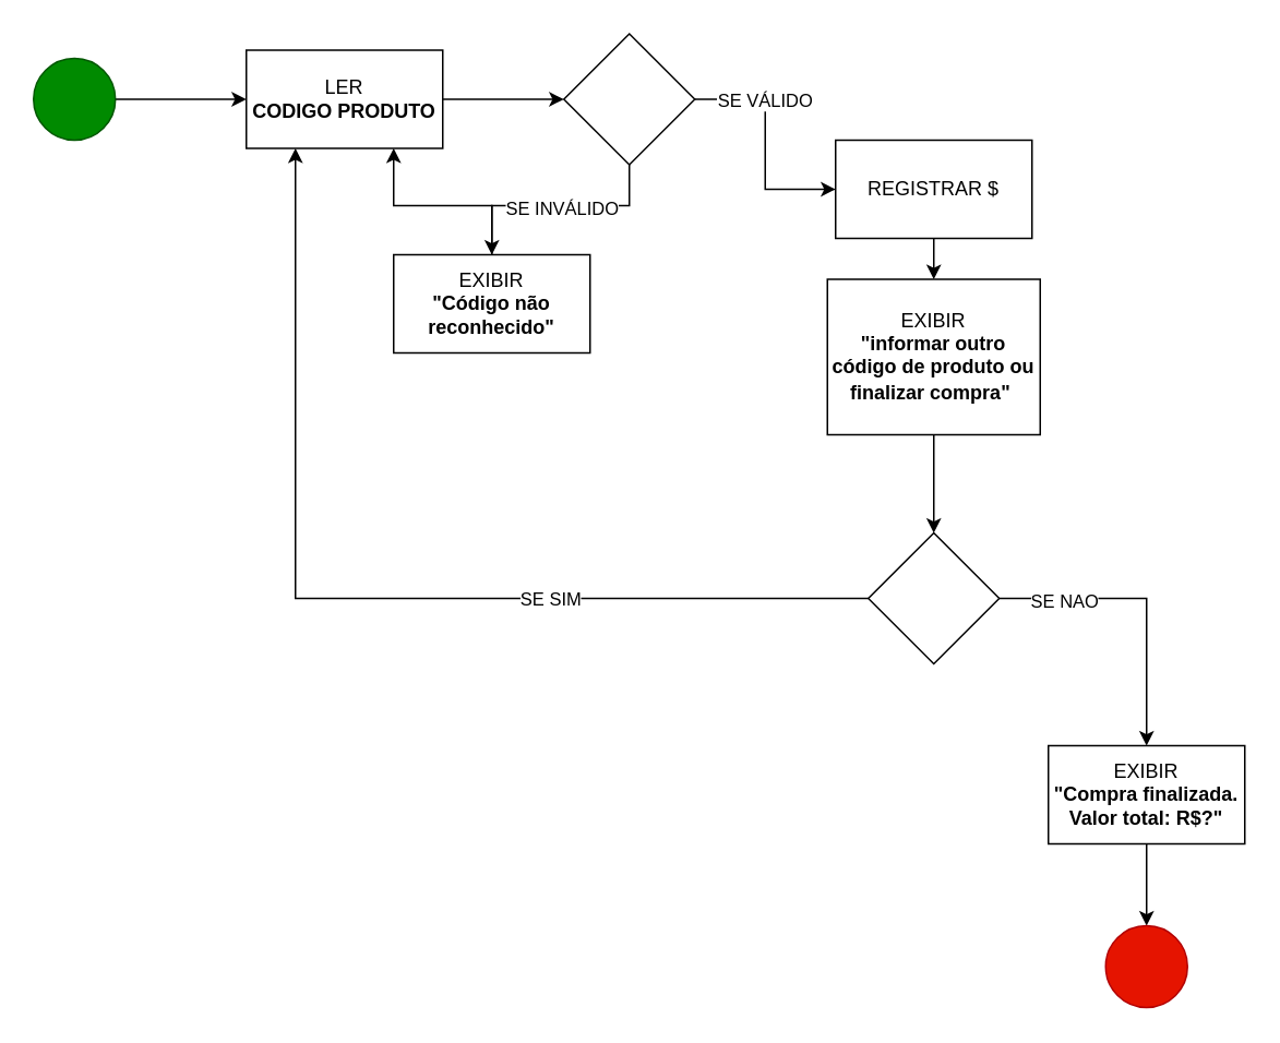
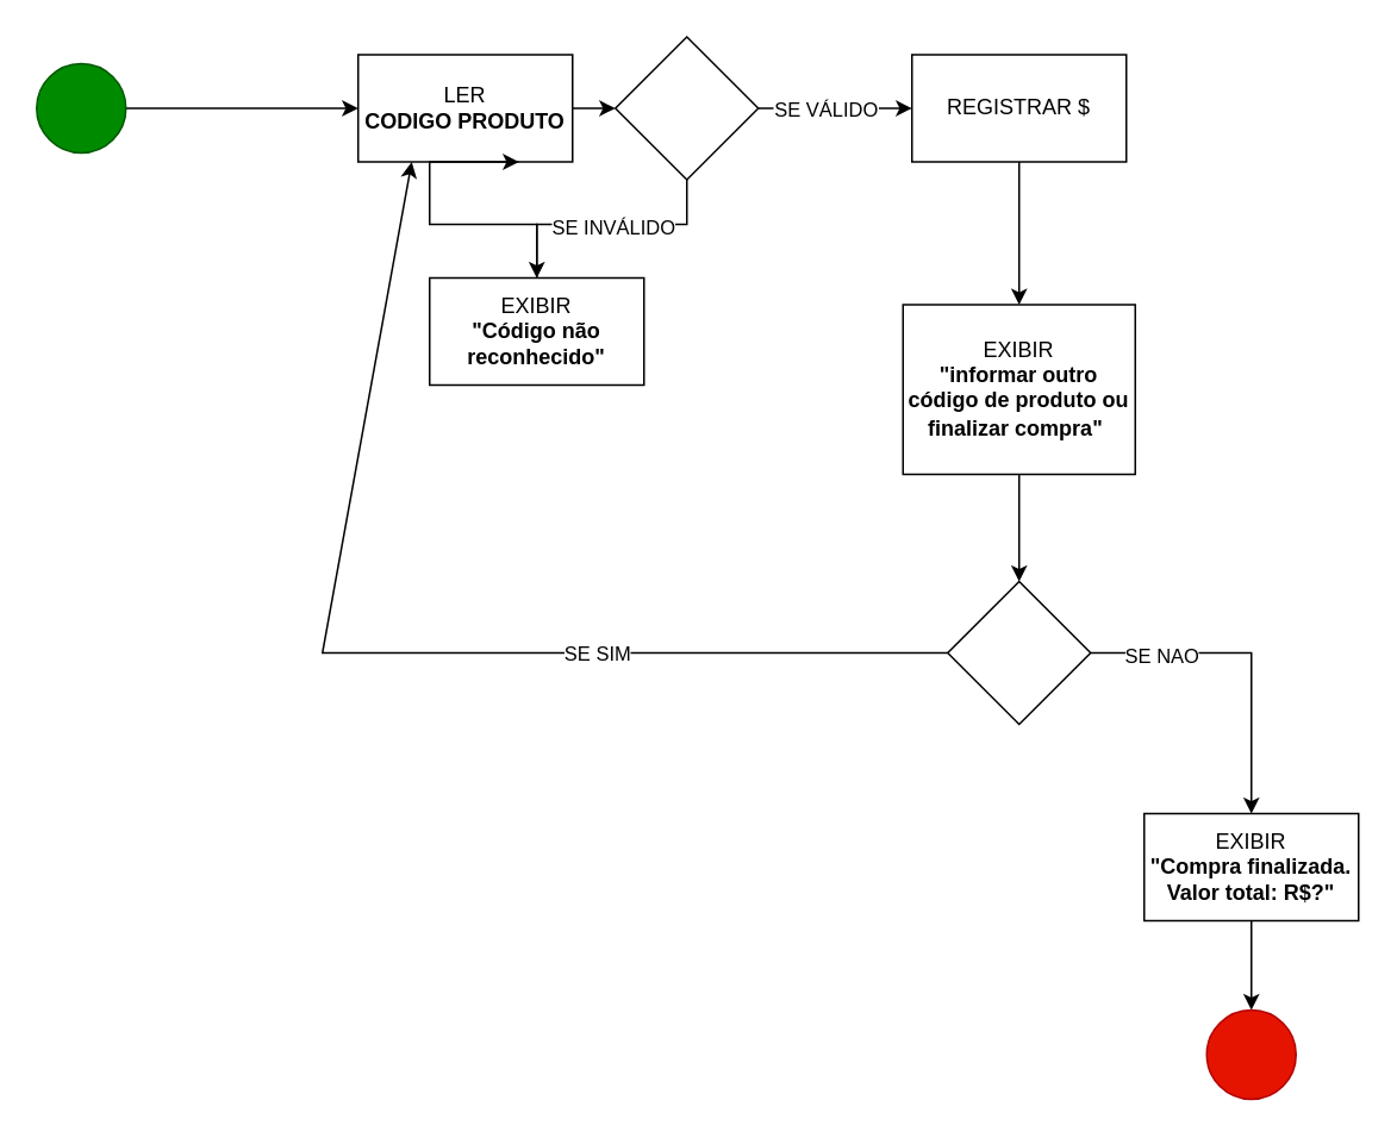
- <mxCell id="5" value="LER&lt;br&gt;&lt;b&gt;CODIGO PRODUTO&lt;/b&gt;" style="whiteSpace=wrap;html=1;" vertex="1" parent="1"><mxGeometry x="150" y="30" width="120" height="60" as="geometry" /></mxCell>
+ <mxCell id="5" value="LER&lt;br&gt;&lt;b&gt;CODIGO PRODUTO&lt;/b&gt;" style="whiteSpace=wrap;html=1;" vertex="1" parent="1"><mxGeometry x="200" y="30" width="120" height="60" as="geometry" /></mxCell>
- <mxCell id="12" value="REGISTRAR $" style="whiteSpace=wrap;html=1;" vertex="1" parent="1"><mxGeometry x="510" y="85" width="120" height="60" as="geometry" /></mxCell>
+ <mxCell id="12" value="REGISTRAR $" style="whiteSpace=wrap;html=1;" vertex="1" parent="1"><mxGeometry x="510" y="30" width="120" height="60" as="geometry" /></mxCell>
